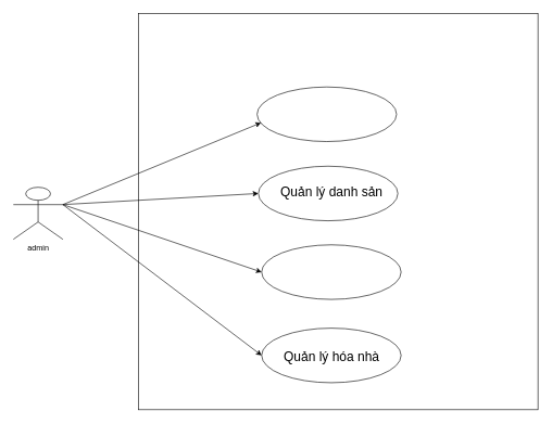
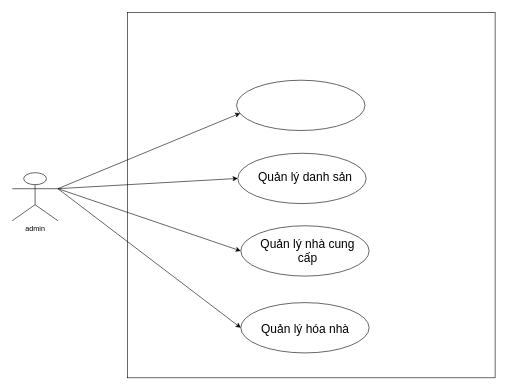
+ <mxCell id="12" value="&lt;span style=&quot;font-size: 20px;&quot;&gt;Quản lý nhà cung cấp&lt;/span&gt;" style="text;html=1;align=center;verticalAlign=middle;whiteSpace=wrap;rounded=0;" vertex="1" parent="10"><mxGeometry x="15.5" y="14.436" width="191" height="55.036" as="geometry" /></mxCell>
